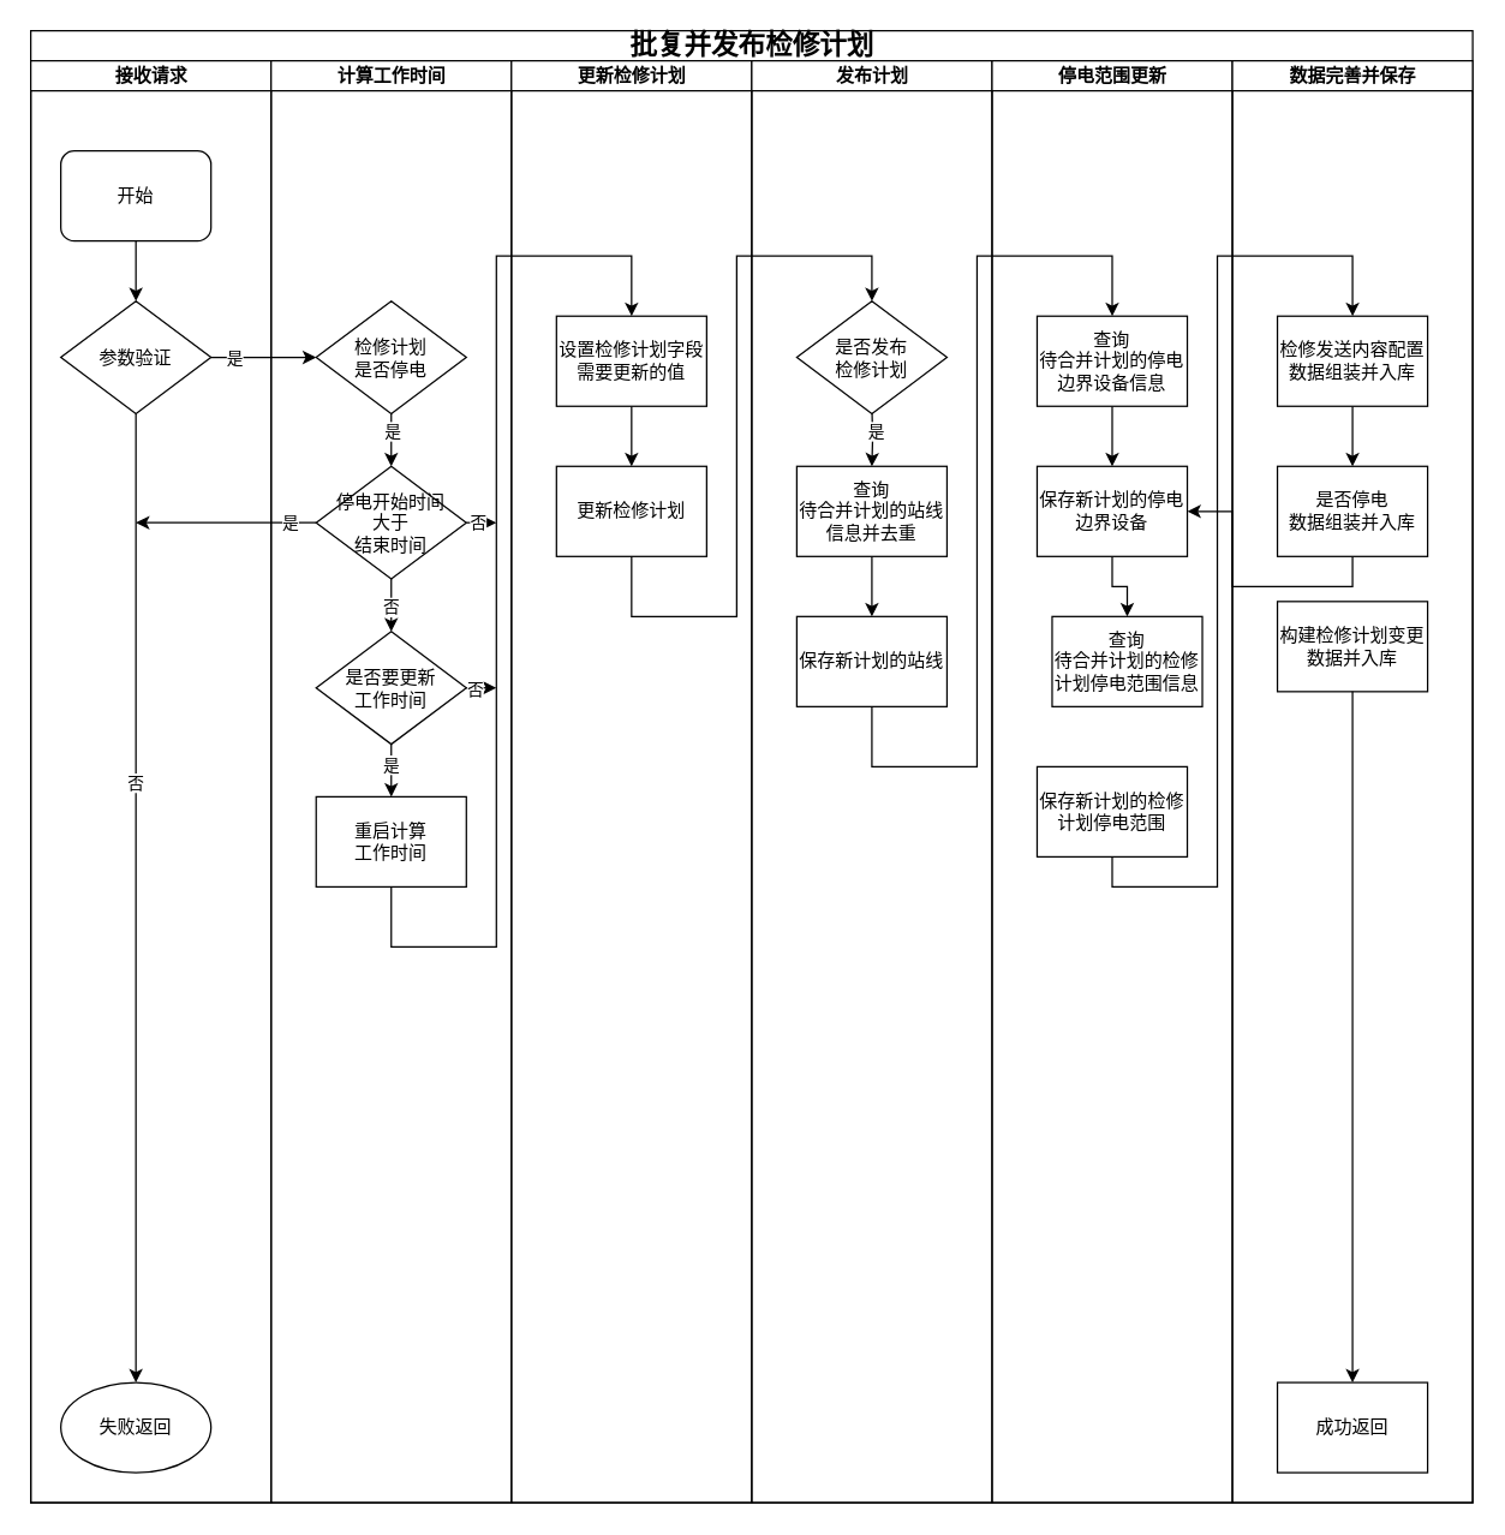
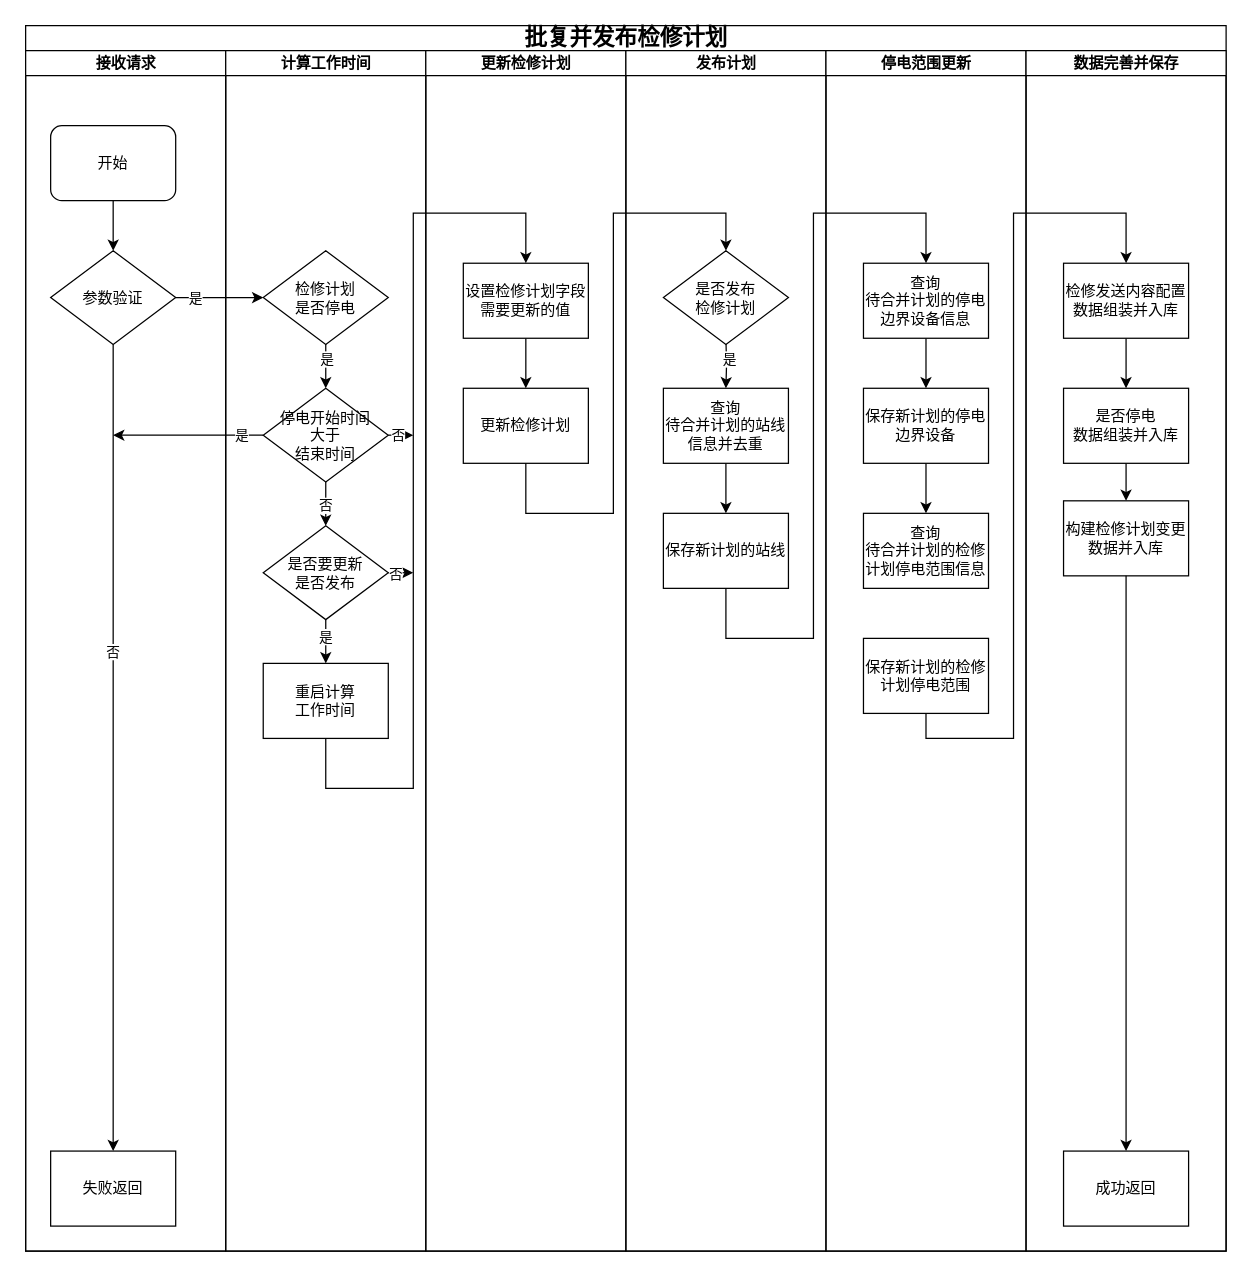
- <mxCell id="50" style="edgeStyle=orthogonalEdgeStyle;rounded=0;orthogonalLoop=1;jettySize=auto;html=1;exitX=0.5;exitY=1;exitDx=0;exitDy=0;" edge="1" parent="47" source="51" target="42"><mxGeometry relative="1" as="geometry" /></mxCell>
+ <mxCell id="50" style="edgeStyle=orthogonalEdgeStyle;rounded=0;orthogonalLoop=1;jettySize=auto;html=1;exitX=0.5;exitY=1;exitDx=0;exitDy=0;entryX=0.5;entryY=0;entryDx=0;entryDy=0;" edge="1" parent="47" source="51" target="52"><mxGeometry relative="1" as="geometry" /></mxCell>
- <mxCell id="43" value="&lt;div&gt;&lt;span style=&quot;font-size: 12px;&quot;&gt;查询&lt;/span&gt;&lt;span style=&quot;font-size: 12px;&quot;&gt;&lt;/span&gt;&lt;/div&gt;&lt;span style=&quot;font-size: 12px;&quot;&gt;待合并计划的检修计划停电范围信息&lt;/span&gt;" style="whiteSpace=wrap;html=1;fontSize=8;fontFamily=Verdana;rounded=0;shadow=0;labelBackgroundColor=none;strokeWidth=1;" vertex="1" parent="38"><mxGeometry x="40" y="370" width="100" height="60" as="geometry" /></mxCell>
+ <mxCell id="43" value="&lt;div&gt;&lt;span style=&quot;font-size: 12px;&quot;&gt;查询&lt;/span&gt;&lt;span style=&quot;font-size: 12px;&quot;&gt;&lt;/span&gt;&lt;/div&gt;&lt;span style=&quot;font-size: 12px;&quot;&gt;待合并计划的检修计划停电范围信息&lt;/span&gt;" style="whiteSpace=wrap;html=1;fontSize=8;fontFamily=Verdana;rounded=0;shadow=0;labelBackgroundColor=none;strokeWidth=1;" vertex="1" parent="38"><mxGeometry x="30" y="370" width="100" height="60" as="geometry" /></mxCell>
- <mxCell id="25" value="&lt;span style=&quot;font-size: 12px;&quot;&gt;是否要更新&lt;/span&gt;&lt;div&gt;&lt;span style=&quot;font-size: 12px;&quot;&gt;工作时间&lt;/span&gt;&lt;/div&gt;" style="rhombus;whiteSpace=wrap;html=1;rounded=0;shadow=0;labelBackgroundColor=none;strokeWidth=1;fontFamily=Verdana;fontSize=8;align=center;" vertex="1" parent="10"><mxGeometry x="30" y="380" width="100" height="75" as="geometry" /></mxCell>
+ <mxCell id="25" value="&lt;span style=&quot;font-size: 12px;&quot;&gt;是否要更新&lt;/span&gt;&lt;div&gt;&lt;span style=&quot;font-size: 12px;&quot;&gt;是否发布&lt;/span&gt;&lt;/div&gt;" style="rhombus;whiteSpace=wrap;html=1;rounded=0;shadow=0;labelBackgroundColor=none;strokeWidth=1;fontFamily=Verdana;fontSize=8;align=center;" vertex="1" parent="10"><mxGeometry x="30" y="380" width="100" height="75" as="geometry" /></mxCell>
- <mxCell id="9" value="&lt;span style=&quot;font-size: 12px;&quot;&gt;失败返回&lt;/span&gt;" style="ellipse;whiteSpace=wrap;html=1;fontSize=8;fontFamily=Verdana;shadow=0;labelBackgroundColor=none;strokeWidth=1;" vertex="1" parent="3"><mxGeometry x="20" y="880" width="100" height="60" as="geometry" /></mxCell>
+ <mxCell id="9" value="&lt;span style=&quot;font-size: 12px;&quot;&gt;失败返回&lt;/span&gt;" style="whiteSpace=wrap;html=1;fontSize=8;fontFamily=Verdana;rounded=0;shadow=0;labelBackgroundColor=none;strokeWidth=1;" vertex="1" parent="3"><mxGeometry x="20" y="880" width="100" height="60" as="geometry" /></mxCell>
